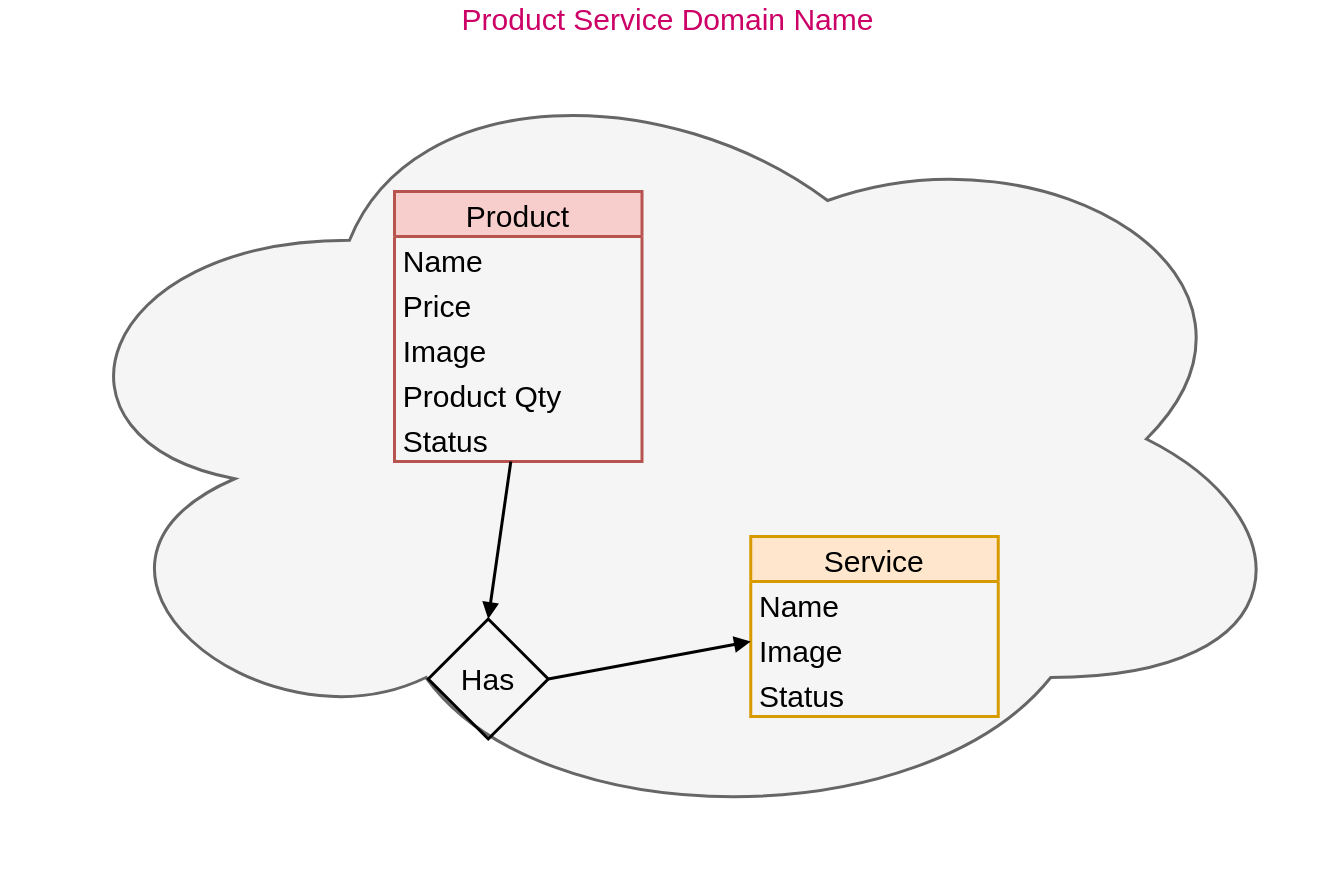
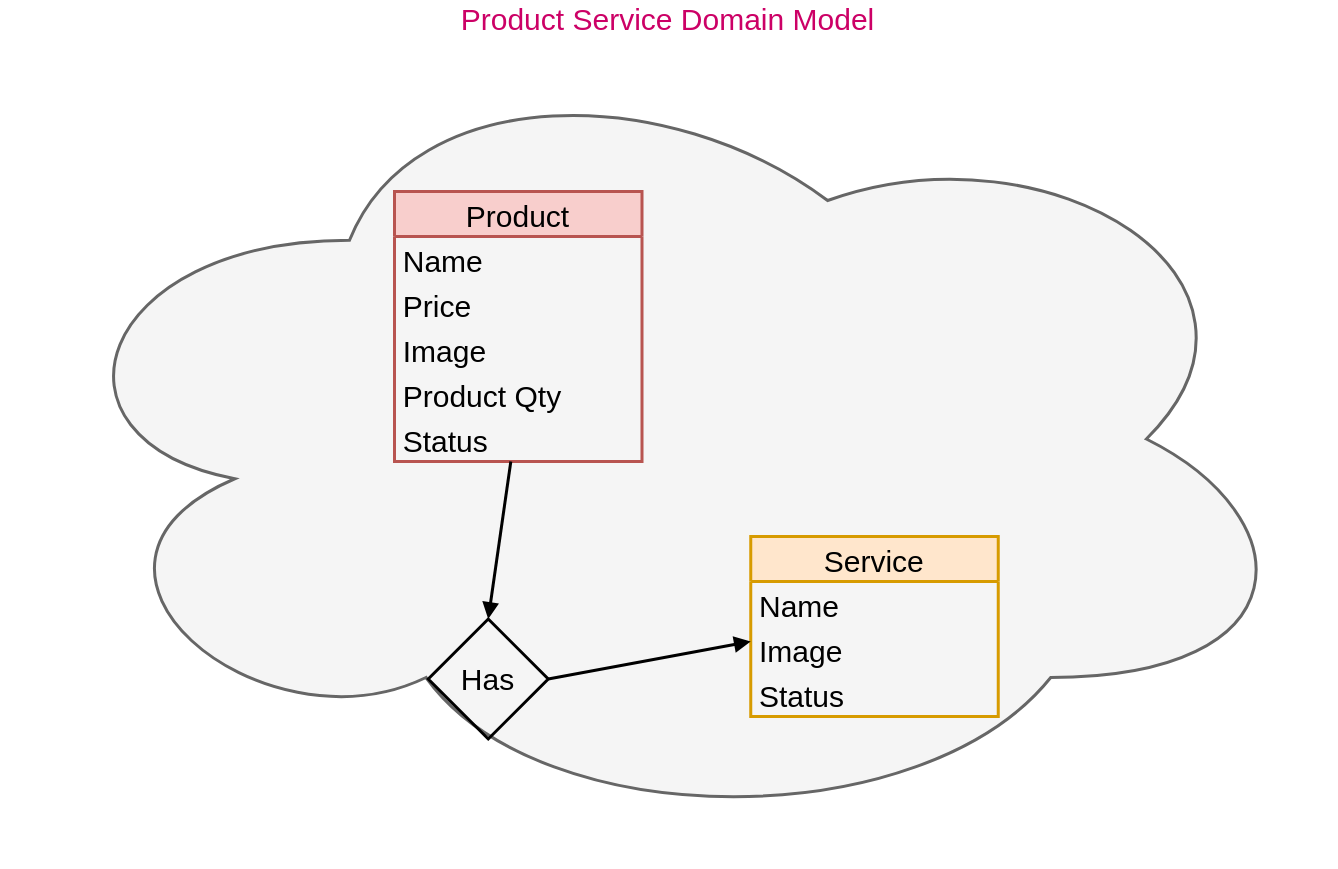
- <mxCell id="2" value="Product Service Domain Name" style="ellipse;shape=cloud;whiteSpace=wrap;html=1;fillColor=#f5f5f5;fontColor=#CC0066;strokeColor=#666666;strokeWidth=2;labelPosition=center;verticalLabelPosition=top;align=center;verticalAlign=bottom;fontSize=20;" parent="1" vertex="1"><mxGeometry x="20" y="20" width="850" height="530" as="geometry" /></mxCell>
+ <mxCell id="2" value="Product Service Domain Model" style="ellipse;shape=cloud;whiteSpace=wrap;html=1;fillColor=#f5f5f5;fontColor=#CC0066;strokeColor=#666666;strokeWidth=2;labelPosition=center;verticalLabelPosition=top;align=center;verticalAlign=bottom;fontSize=20;" parent="1" vertex="1"><mxGeometry x="20" y="20" width="850" height="530" as="geometry" /></mxCell>
